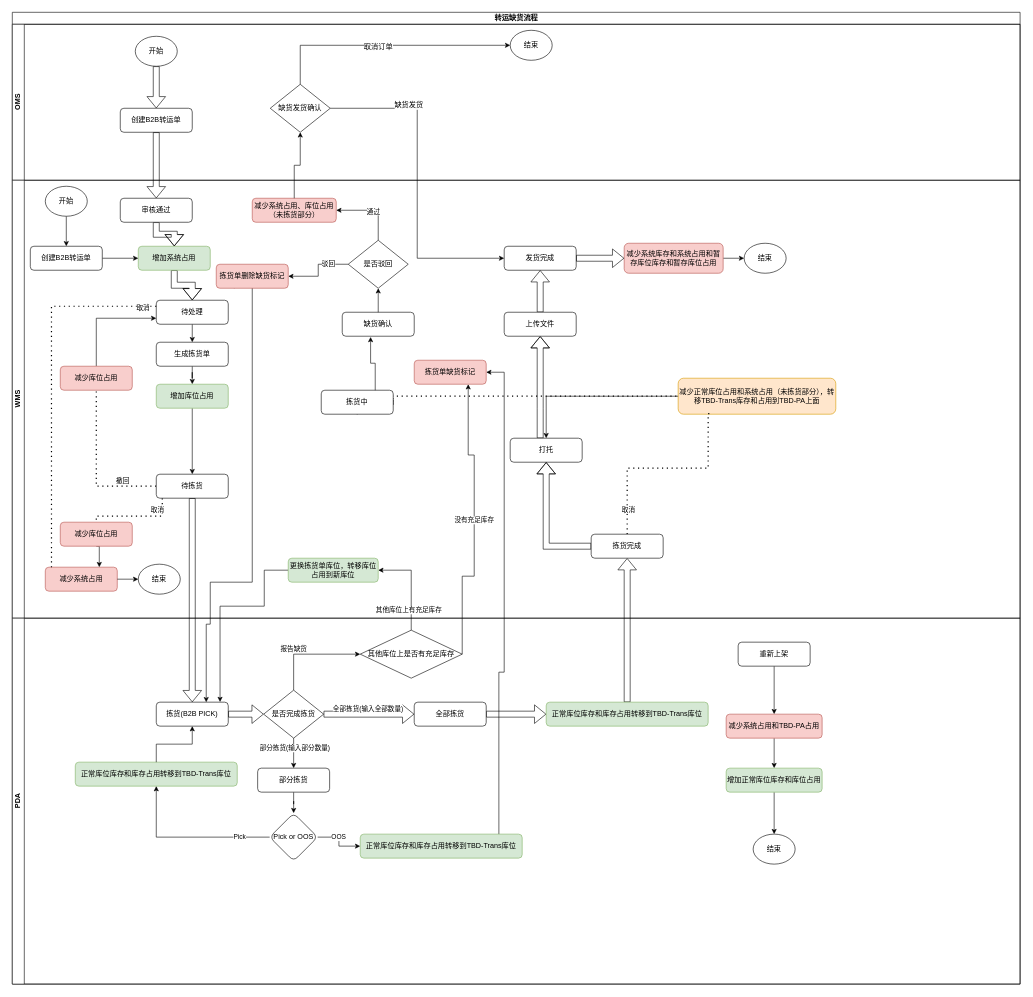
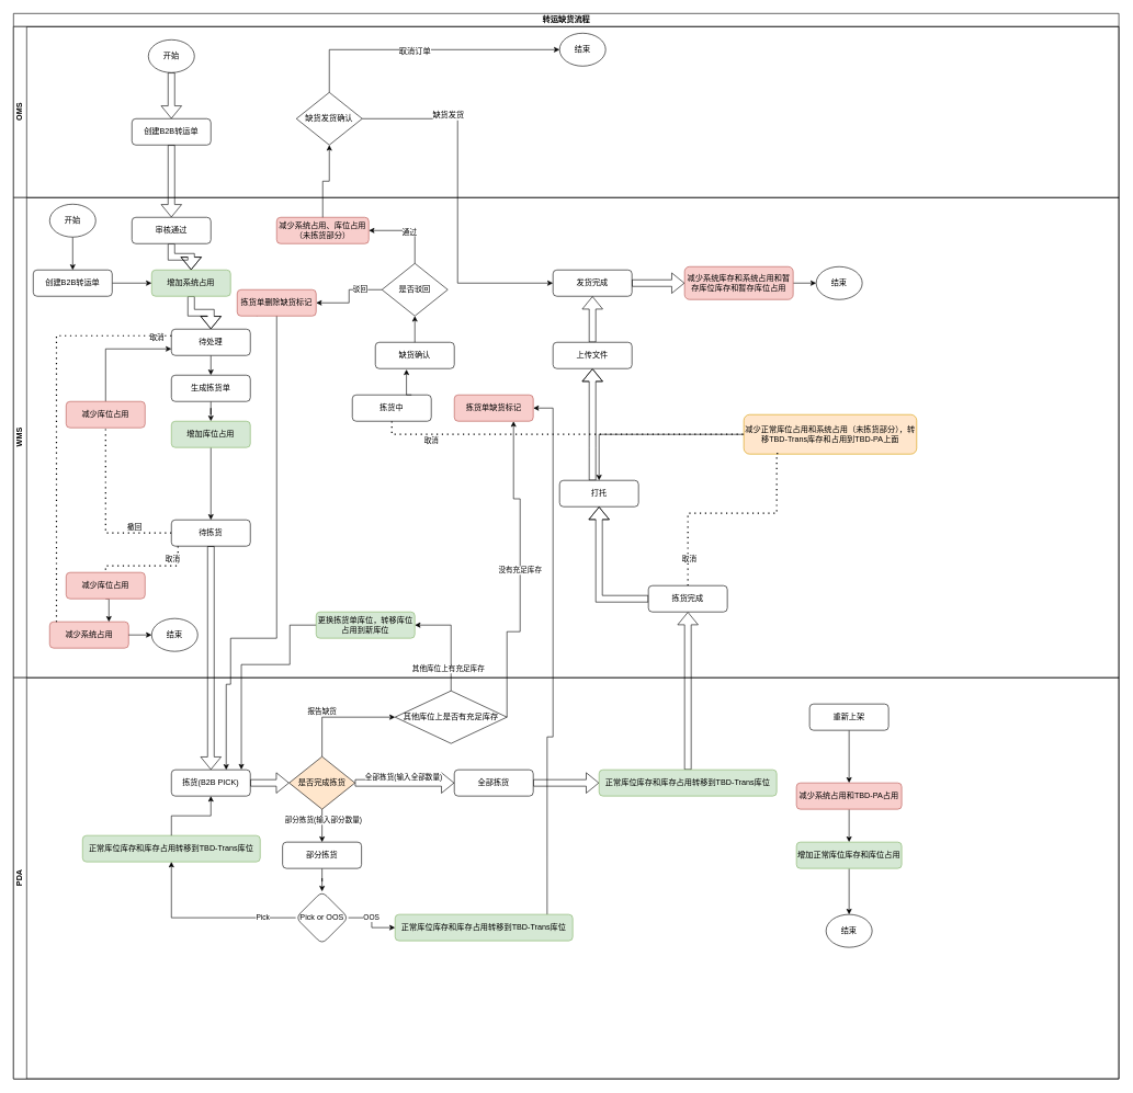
- <mxCell id="61" value="拣货中" style="rounded=1;whiteSpace=wrap;html=1;fontSize=12;glass=0;strokeWidth=1;shadow=0;" parent="22" vertex="1"><mxGeometry x="515" y="350" width="120" height="40" as="geometry" /></mxCell>
+ <mxCell id="61" value="拣货中" style="rounded=1;whiteSpace=wrap;html=1;fontSize=12;glass=0;strokeWidth=1;shadow=0;" parent="22" vertex="1"><mxGeometry x="515" y="300" width="120" height="40" as="geometry" /></mxCell>
- <mxCell id="82" value="是否完成拣货" style="rhombus;whiteSpace=wrap;html=1;" parent="80" vertex="1"><mxGeometry x="419" y="120" width="100" height="80" as="geometry" /></mxCell>
+ <mxCell id="82" value="是否完成拣货" style="rhombus;whiteSpace=wrap;html=1;fillColor=#ffe6cc;" parent="80" vertex="1"><mxGeometry x="419" y="120" width="100" height="80" as="geometry" /></mxCell>
